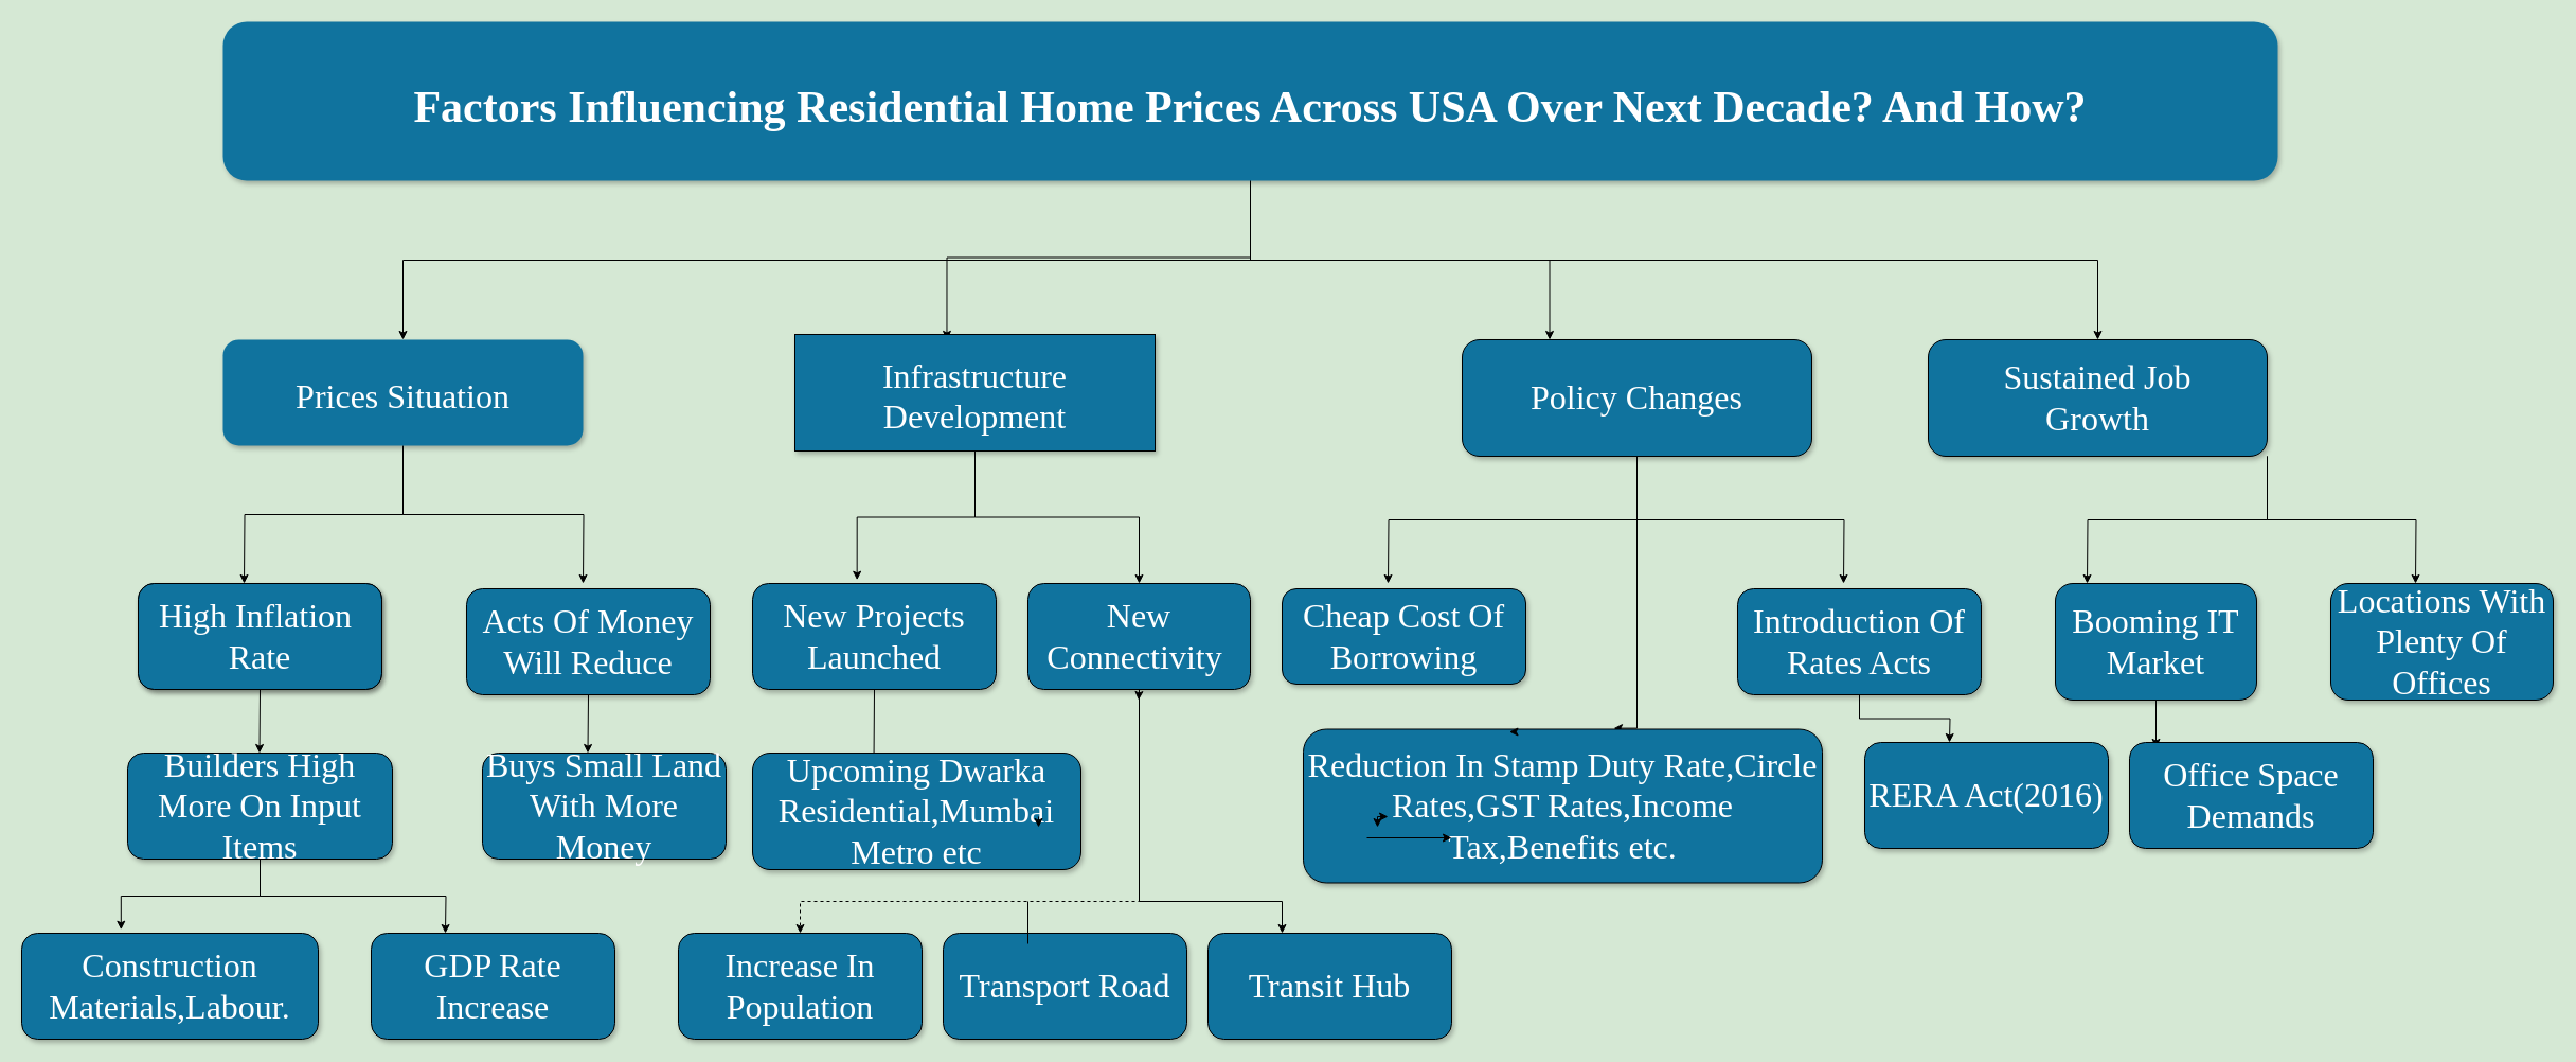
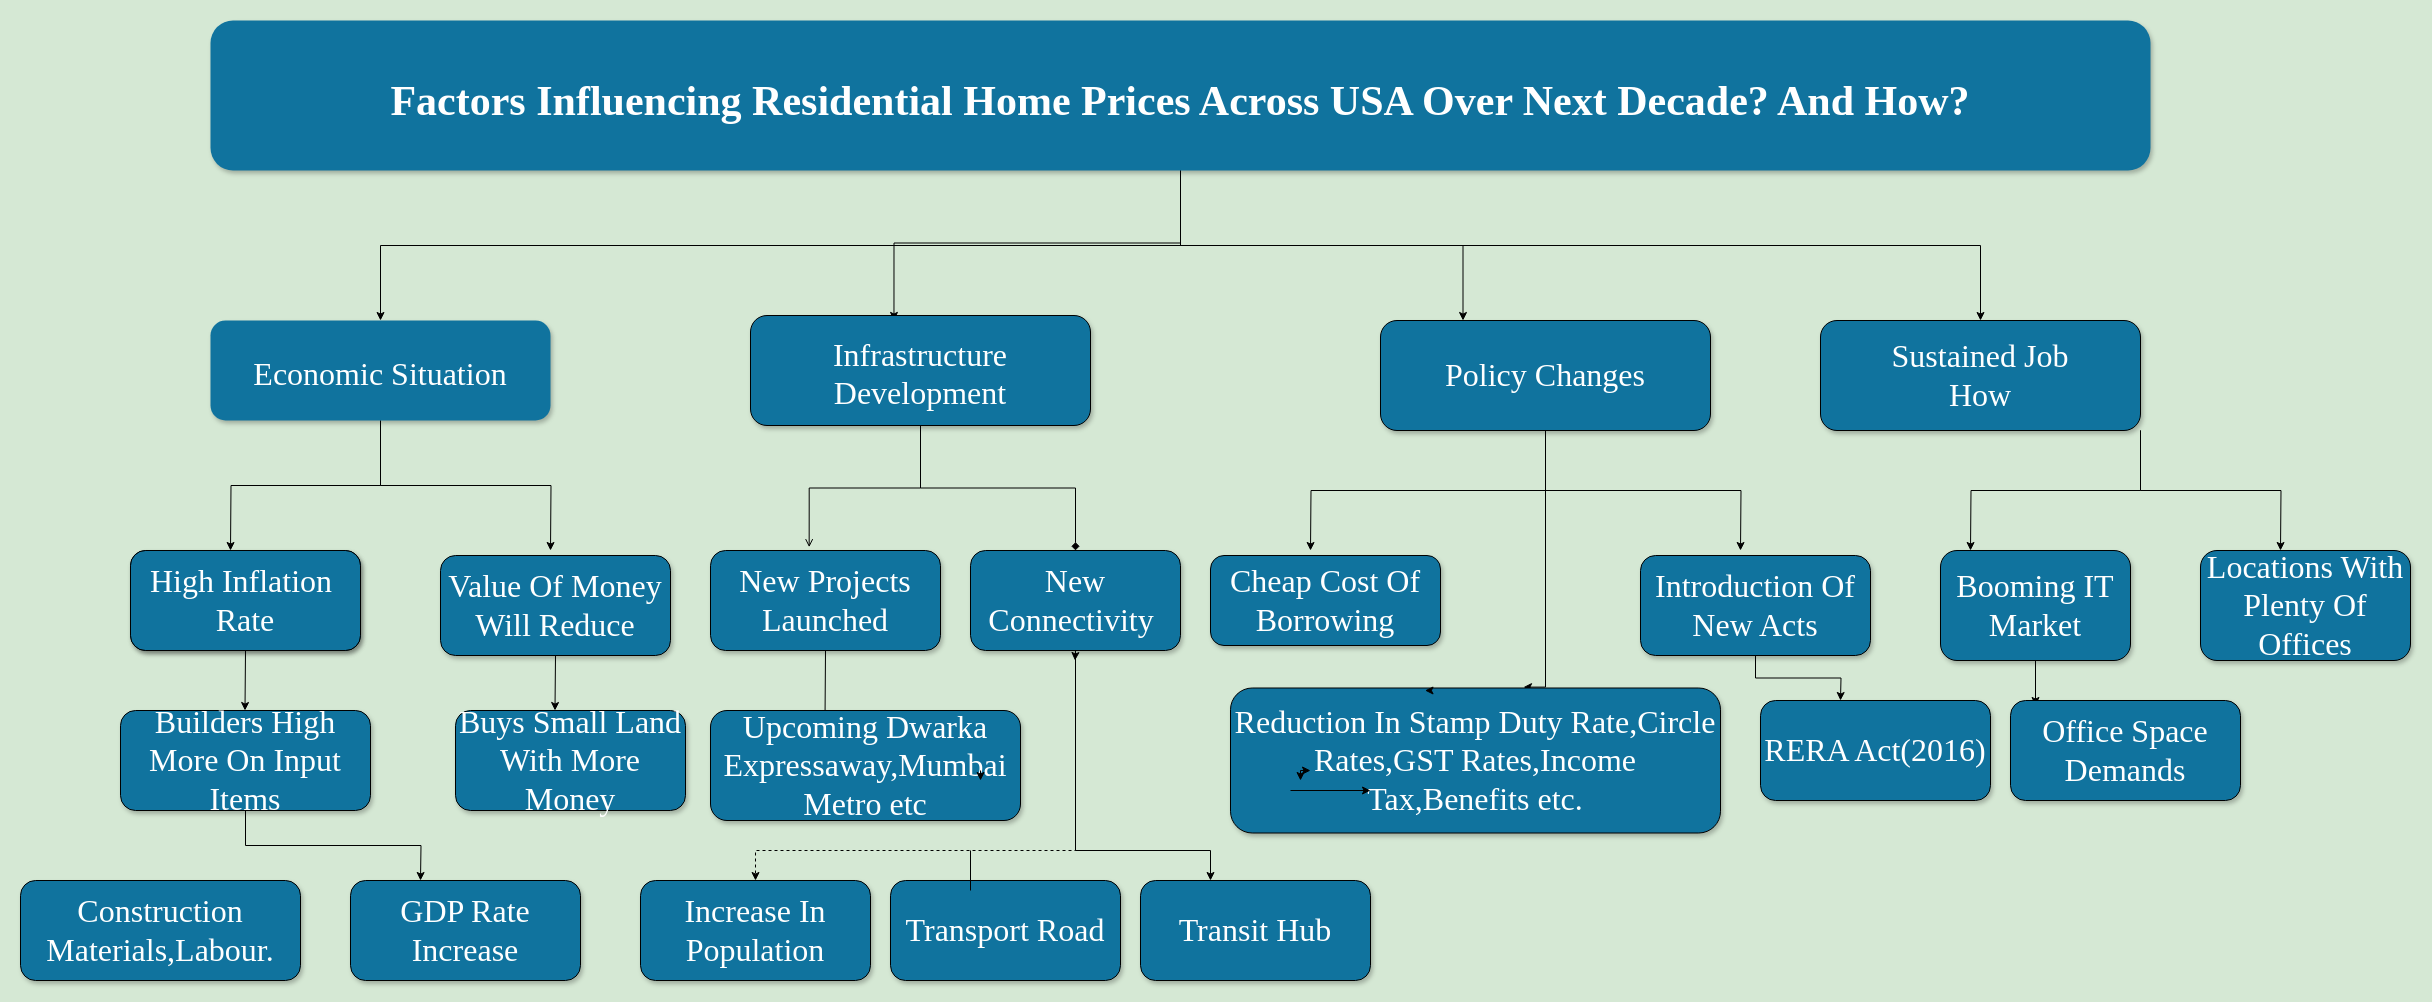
- <mxCell id="13" value="Infrastructure&#10;Development" style="shadow=1;labelBackgroundColor=none;fontFamily=Comic Sans MS;fontSize=32;fontColor=#FFFFFF;fillColor=#10739E;rounded=0;" vertex="1" parent="1"><mxGeometry x="750" y="315" width="340" height="110" as="geometry" /></mxCell>
+ <mxCell id="13" value="Infrastructure&#10;Development" style="rounded=1;shadow=1;labelBackgroundColor=none;fontFamily=Comic Sans MS;fontSize=32;fontColor=#FFFFFF;fillColor=#10739E;" vertex="1" parent="1"><mxGeometry x="750" y="315" width="340" height="110" as="geometry" /></mxCell>
- <mxCell id="10" value="Prices Situation" style="fillColor=#10739E;rounded=1;shadow=1;strokeColor=none;fontColor=#FFFFFF;fontSize=32;fontFamily=Comic Sans MS;" vertex="1" parent="1"><mxGeometry x="210" y="320" width="340" height="100" as="geometry" /></mxCell>
+ <mxCell id="10" value="Economic Situation" style="fillColor=#10739E;rounded=1;shadow=1;strokeColor=none;fontColor=#FFFFFF;fontSize=32;fontFamily=Comic Sans MS;" vertex="1" parent="1"><mxGeometry x="210" y="320" width="340" height="100" as="geometry" /></mxCell>
- <mxCell id="20" value="Sustained Job&lt;br&gt;Growth" style="whiteSpace=wrap;html=1;rounded=1;shadow=1;labelBackgroundColor=none;fontFamily=Comic Sans MS;fontSize=32;fontColor=#FFFFFF;fillColor=#10739E;" vertex="1" parent="1"><mxGeometry x="1820" y="320" width="320" height="110" as="geometry" /></mxCell>
+ <mxCell id="20" value="Sustained Job&lt;br&gt;How" style="whiteSpace=wrap;html=1;rounded=1;shadow=1;labelBackgroundColor=none;fontFamily=Comic Sans MS;fontSize=32;fontColor=#FFFFFF;fillColor=#10739E;" vertex="1" parent="1"><mxGeometry x="1820" y="320" width="320" height="110" as="geometry" /></mxCell>
- <mxCell id="11" style="edgeStyle=orthogonalEdgeStyle;rounded=0;orthogonalLoop=1;jettySize=auto;html=1;exitX=0.5;exitY=1;exitDx=0;exitDy=0;fontFamily=Comic Sans MS;fontSize=32;fontColor=#FFFFFF;entryX=0.429;entryY=-0.033;entryDx=0;entryDy=0;entryPerimeter=0;" edge="1" parent="1" source="13" target="31"><mxGeometry relative="1" as="geometry"><mxPoint x="800" y="540" as="targetPoint" /></mxGeometry></mxCell>
+ <mxCell id="11" style="edgeStyle=orthogonalEdgeStyle;rounded=0;orthogonalLoop=1;jettySize=auto;html=1;exitX=0.5;exitY=1;exitDx=0;exitDy=0;fontFamily=Comic Sans MS;fontSize=32;fontColor=#FFFFFF;entryX=0.429;entryY=-0.033;entryDx=0;entryDy=0;entryPerimeter=0;endArrow=open;" edge="1" parent="1" source="13" target="31"><mxGeometry relative="1" as="geometry"><mxPoint x="800" y="540" as="targetPoint" /></mxGeometry></mxCell>
- <mxCell id="12" style="edgeStyle=orthogonalEdgeStyle;rounded=0;orthogonalLoop=1;jettySize=auto;html=1;exitX=0.5;exitY=1;exitDx=0;exitDy=0;entryX=0.5;entryY=0;entryDx=0;entryDy=0;fontFamily=Comic Sans MS;fontSize=32;fontColor=#FFFFFF;" edge="1" parent="1" source="13" target="27"><mxGeometry relative="1" as="geometry" /></mxCell>
+ <mxCell id="12" style="edgeStyle=orthogonalEdgeStyle;rounded=0;orthogonalLoop=1;jettySize=auto;html=1;exitX=0.5;exitY=1;exitDx=0;exitDy=0;entryX=0.5;entryY=0;entryDx=0;entryDy=0;fontFamily=Comic Sans MS;fontSize=32;fontColor=#FFFFFF;endArrow=diamond;" edge="1" parent="1" source="13" target="27"><mxGeometry relative="1" as="geometry" /></mxCell>
- <mxCell id="29" value="Acts Of Money Will Reduce" style="whiteSpace=wrap;html=1;rounded=1;shadow=1;labelBackgroundColor=none;fontFamily=Comic Sans MS;fontSize=32;fontColor=#FFFFFF;fillColor=#10739E;" vertex="1" parent="1"><mxGeometry x="440" y="555" width="230" height="100" as="geometry" /></mxCell>
+ <mxCell id="29" value="Value Of Money Will Reduce" style="whiteSpace=wrap;html=1;rounded=1;shadow=1;labelBackgroundColor=none;fontFamily=Comic Sans MS;fontSize=32;fontColor=#FFFFFF;fillColor=#10739E;" vertex="1" parent="1"><mxGeometry x="440" y="555" width="230" height="100" as="geometry" /></mxCell>
- <mxCell id="50" value="Introduction Of Rates Acts" style="whiteSpace=wrap;html=1;rounded=1;shadow=1;labelBackgroundColor=none;fontFamily=Comic Sans MS;fontSize=32;fontColor=#FFFFFF;fillColor=#10739E;" vertex="1" parent="1"><mxGeometry x="1640" y="555" width="230" height="100" as="geometry" /></mxCell>
+ <mxCell id="50" value="Introduction Of New Acts" style="whiteSpace=wrap;html=1;rounded=1;shadow=1;labelBackgroundColor=none;fontFamily=Comic Sans MS;fontSize=32;fontColor=#FFFFFF;fillColor=#10739E;" vertex="1" parent="1"><mxGeometry x="1640" y="555" width="230" height="100" as="geometry" /></mxCell>
- <mxCell id="45" value="Upcoming Dwarka Residential,Mumbai Metro etc" style="whiteSpace=wrap;html=1;rounded=1;shadow=1;labelBackgroundColor=none;fontFamily=Comic Sans MS;fontSize=32;fontColor=#FFFFFF;fillColor=#10739E;" vertex="1" parent="1"><mxGeometry x="710" y="710" width="310" height="110" as="geometry" /></mxCell>
+ <mxCell id="45" value="Upcoming Dwarka Expressaway,Mumbai Metro etc" style="whiteSpace=wrap;html=1;rounded=1;shadow=1;labelBackgroundColor=none;fontFamily=Comic Sans MS;fontSize=32;fontColor=#FFFFFF;fillColor=#10739E;" vertex="1" parent="1"><mxGeometry x="710" y="710" width="310" height="110" as="geometry" /></mxCell>
- <mxCell id="40" style="edgeStyle=orthogonalEdgeStyle;rounded=0;orthogonalLoop=1;jettySize=auto;html=1;exitX=0.5;exitY=1;exitDx=0;exitDy=0;entryX=0.335;entryY=-0.033;entryDx=0;entryDy=0;entryPerimeter=0;fontFamily=Comic Sans MS;fontSize=32;fontColor=#FFFFFF;" edge="1" parent="1" source="41" target="42"><mxGeometry relative="1" as="geometry" /></mxCell>
